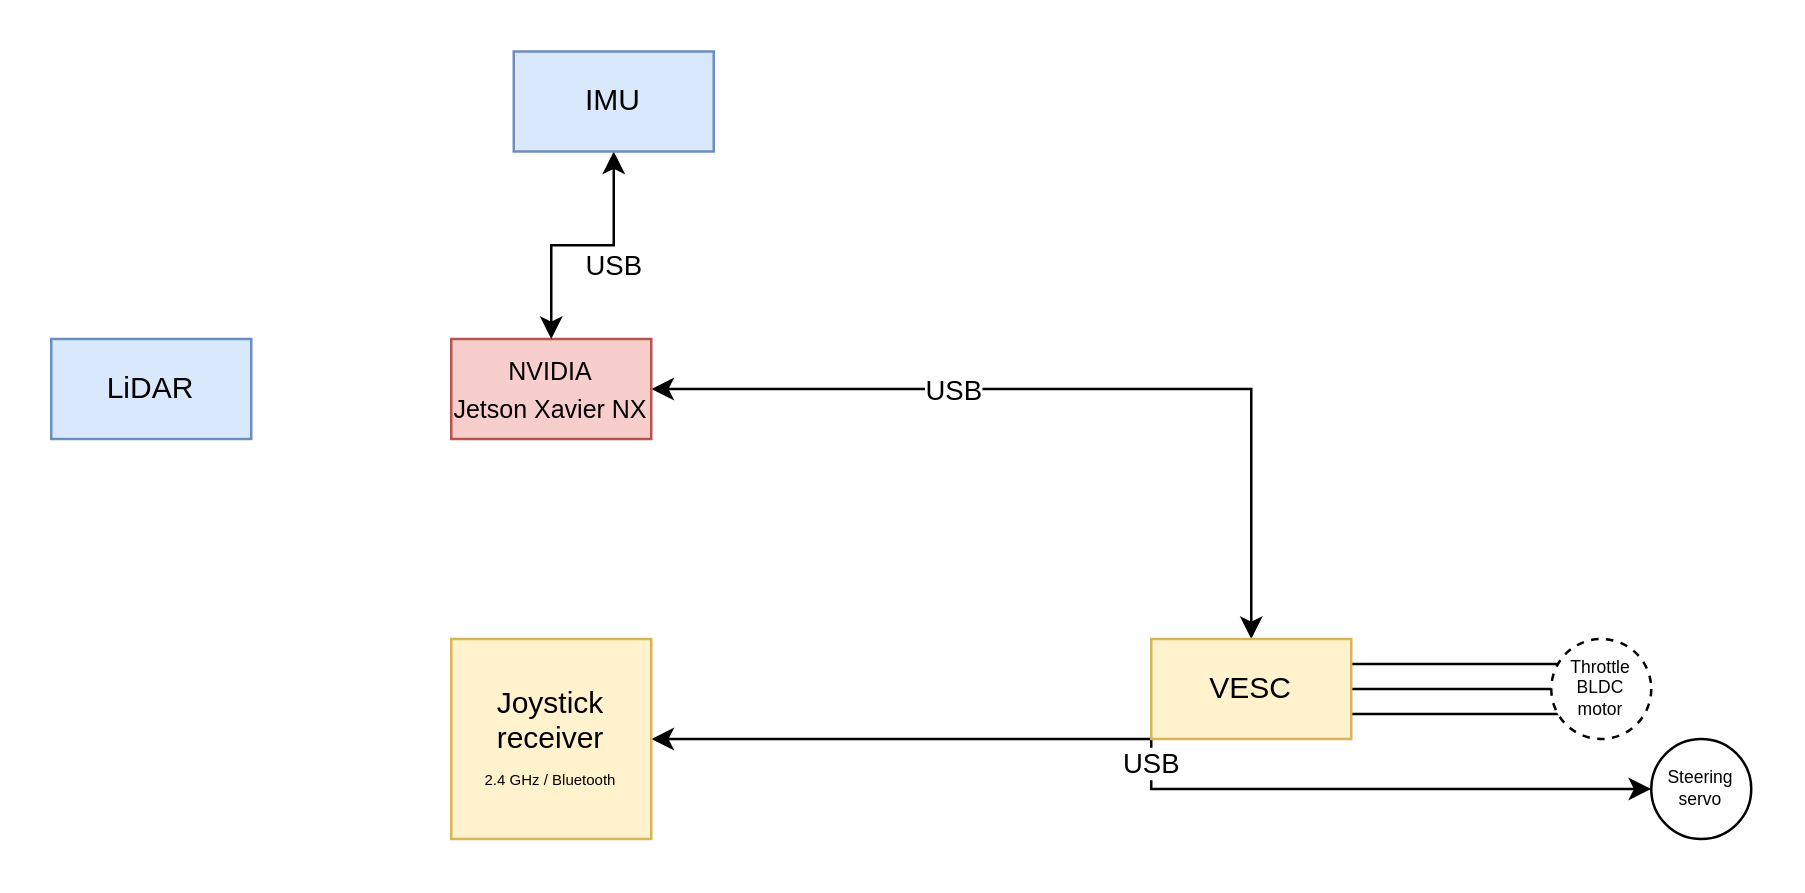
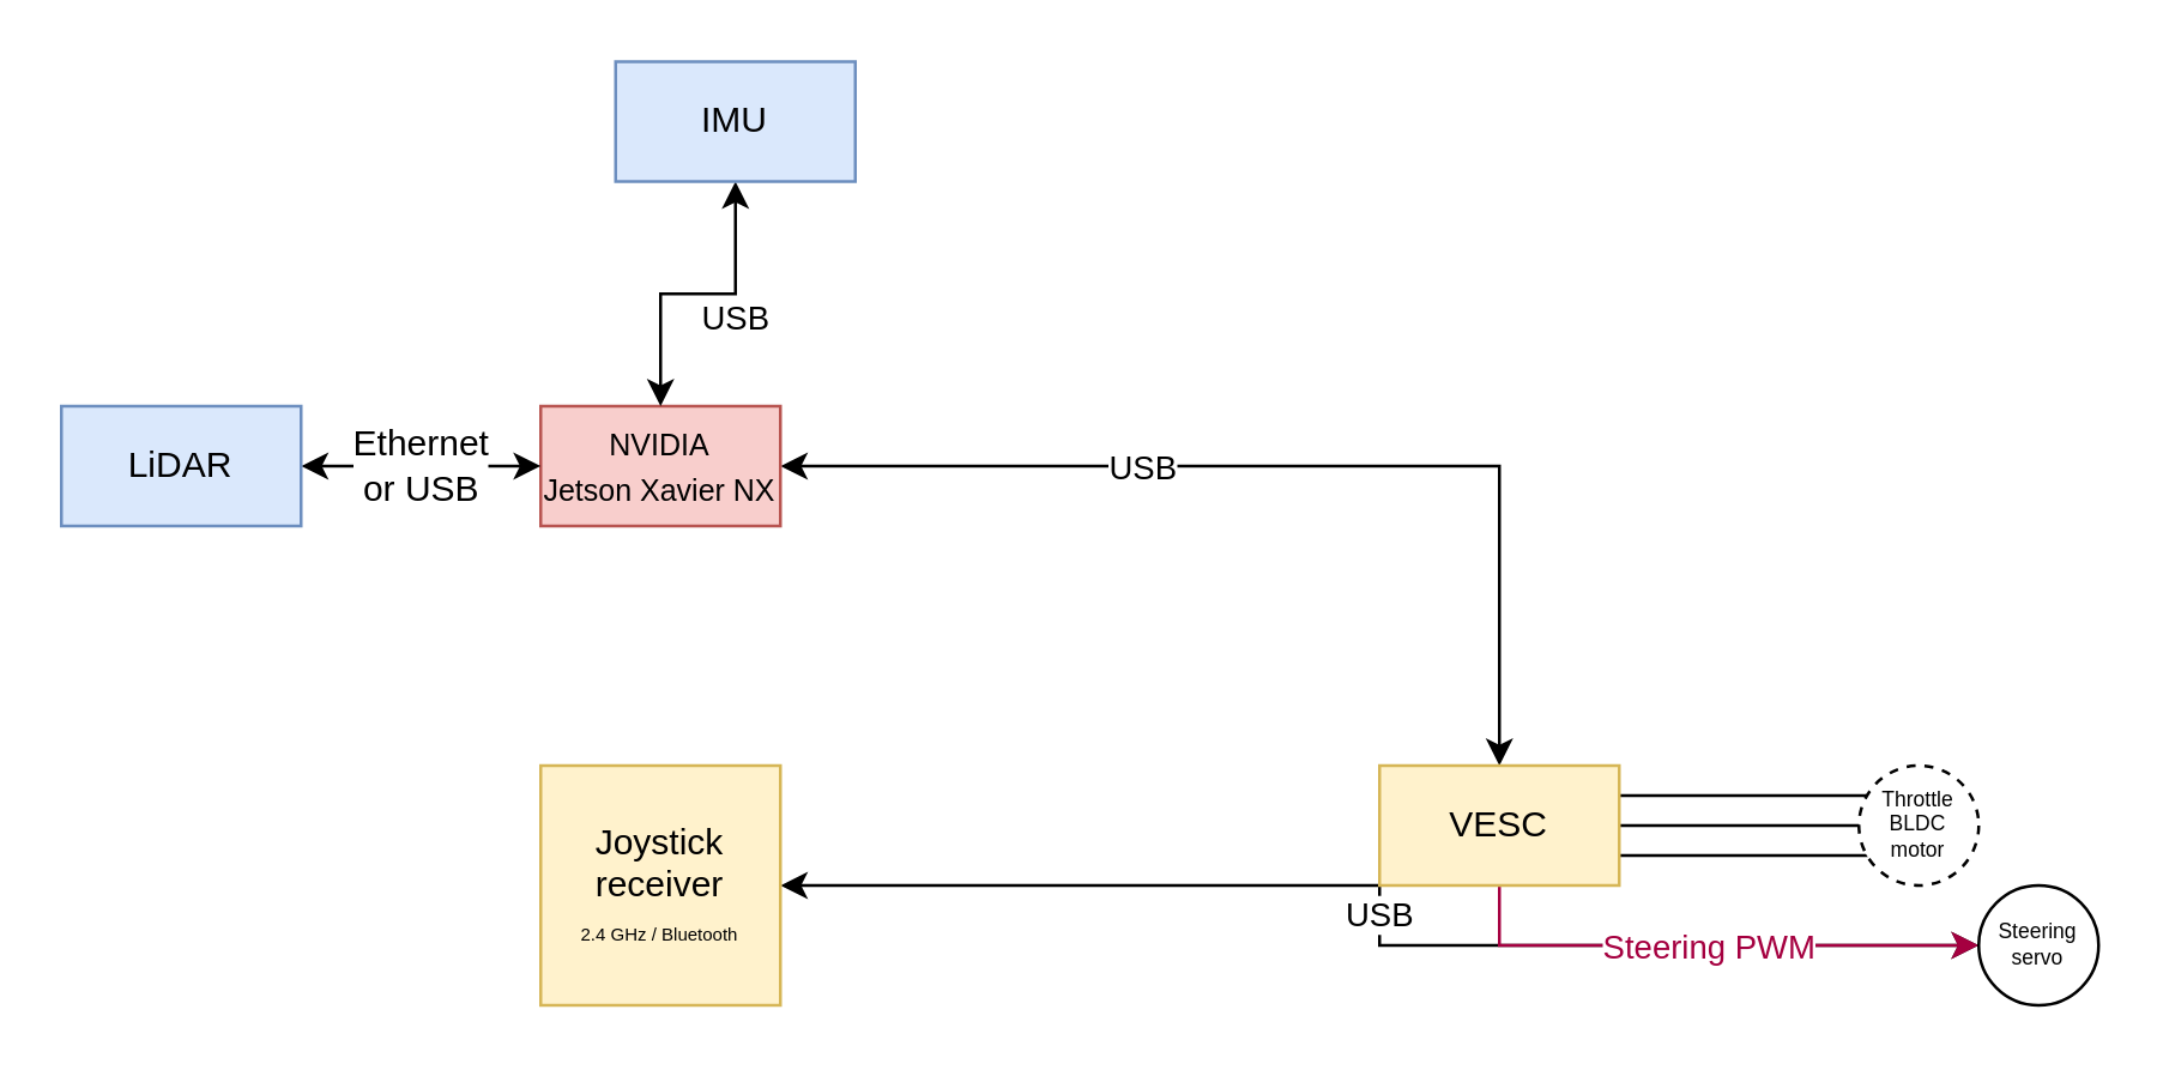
+ <mxCell id="16" value="&lt;font style=&quot;font-size: 12px;&quot;&gt;Ethernet&lt;br&gt;or USB&lt;br&gt;&lt;/font&gt;" style="edgeStyle=orthogonalEdgeStyle;rounded=0;orthogonalLoop=1;jettySize=auto;html=1;entryX=0;entryY=0.5;entryDx=0;entryDy=0;fontSize=8;fontColor=#000000;startArrow=classic;startFill=1;endArrow=classic;endFill=1;" parent="1" source="17" target="4" edge="1"><mxGeometry relative="1" as="geometry"><mxPoint as="offset" /></mxGeometry></mxCell>
+ <mxCell id="6" style="edgeStyle=orthogonalEdgeStyle;rounded=0;orthogonalLoop=1;jettySize=auto;html=1;startArrow=none;startFill=0;fillColor=#d80073;strokeColor=#A50040;exitX=0.5;exitY=1;exitDx=0;exitDy=0;entryX=0;entryY=0.5;entryDx=0;entryDy=0;" parent="1" source="12" target="19" edge="1"><mxGeometry relative="1" as="geometry"><mxPoint x="360" y="325" as="sourcePoint" /><mxPoint x="440" y="375" as="targetPoint" /></mxGeometry></mxCell>
+ <mxCell id="7" value="&lt;font color=&quot;#a50040&quot;&gt;Steering PWM&lt;/font&gt;" style="edgeLabel;html=1;align=center;verticalAlign=middle;resizable=0;points=[];labelBackgroundColor=default;" parent="6" vertex="1" connectable="0"><mxGeometry x="-0.008" relative="1" as="geometry"><mxPoint as="offset" /></mxGeometry></mxCell>
